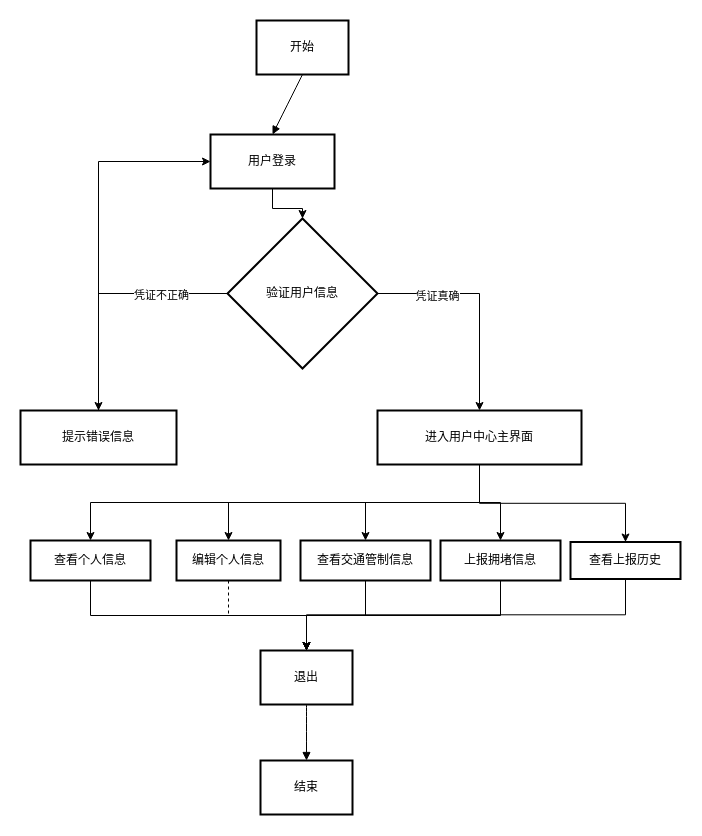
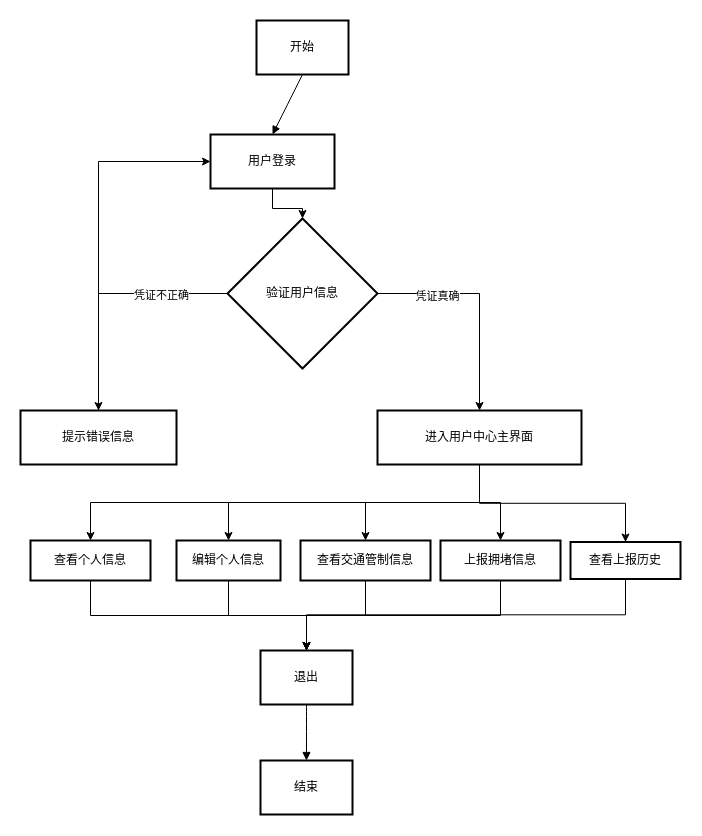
- <mxCell id="20" style="edgeStyle=orthogonalEdgeStyle;rounded=0;orthogonalLoop=1;jettySize=auto;html=1;exitX=0.5;exitY=1;exitDx=0;exitDy=0;dashed=1;" edge="1" parent="1" source="21" target="28"><mxGeometry relative="1" as="geometry" /></mxCell>
+ <mxCell id="20" style="edgeStyle=orthogonalEdgeStyle;rounded=0;orthogonalLoop=1;jettySize=auto;html=1;exitX=0.5;exitY=1;exitDx=0;exitDy=0;" edge="1" parent="1" source="21" target="28"><mxGeometry relative="1" as="geometry" /></mxCell>
